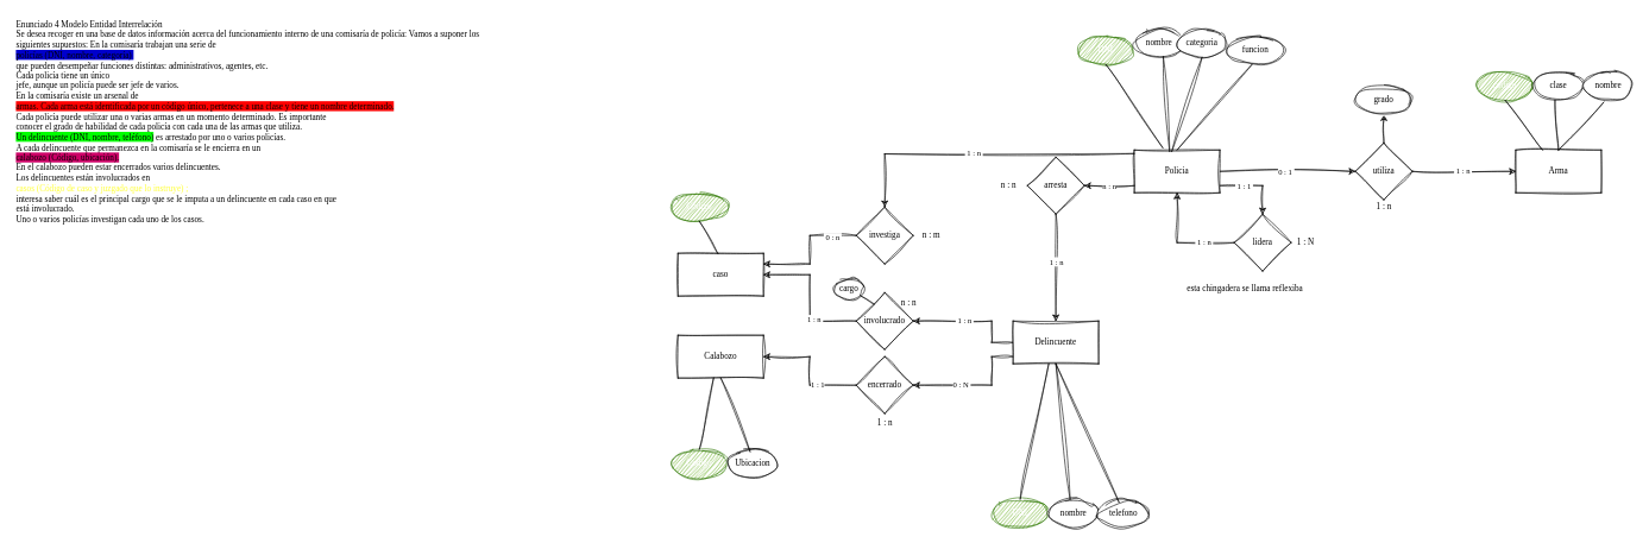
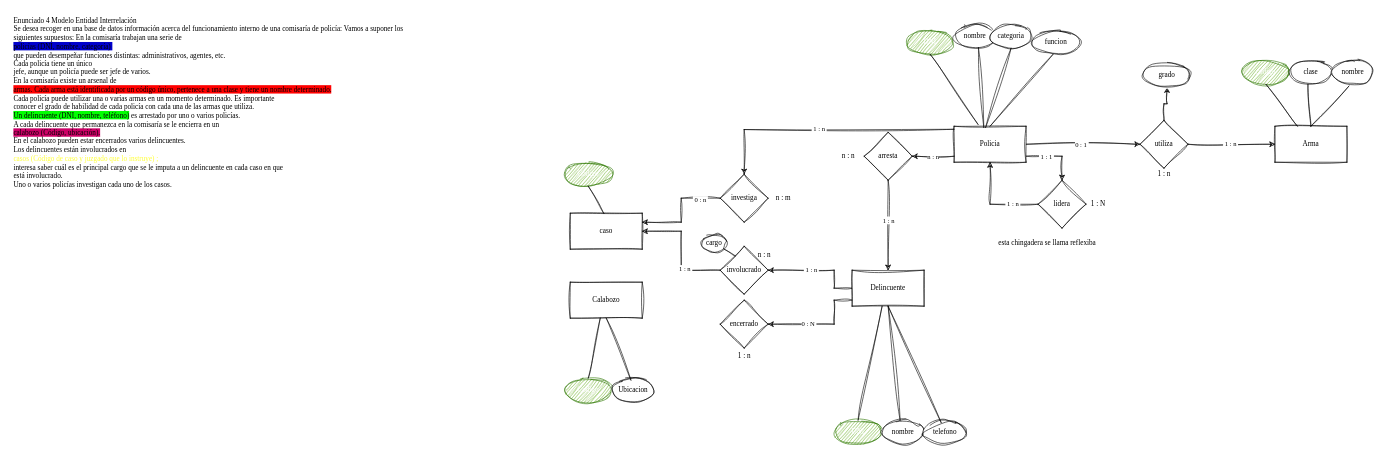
- <mxCell id="62" value="grado" style="ellipse;whiteSpace=wrap;html=1;sketch=1;hachureGap=4;jiggle=2;curveFitting=1;fontFamily=Architects Daughter;fontSource=https%3A%2F%2Ffonts.googleapis.com%2Fcss%3Ffamily%3DArchitects%2BDaughter;" vertex="1" parent="1"><mxGeometry x="1900" y="120" width="80" height="40" as="geometry" /></mxCell>
+ <mxCell id="62" value="grado" style="ellipse;whiteSpace=wrap;html=1;sketch=1;hachureGap=4;jiggle=2;curveFitting=1;fontFamily=Architects Daughter;fontSource=https%3A%2F%2Ffonts.googleapis.com%2Fcss%3Ffamily%3DArchitects%2BDaughter;" vertex="1" parent="1"><mxGeometry x="1905" y="105" width="80" height="40" as="geometry" /></mxCell>
- <mxCell id="46" style="edgeStyle=orthogonalEdgeStyle;rounded=0;sketch=1;hachureGap=4;jiggle=2;curveFitting=1;orthogonalLoop=1;jettySize=auto;html=1;entryX=1;entryY=0.5;entryDx=0;entryDy=0;fontFamily=Architects Daughter;fontSource=https%3A%2F%2Ffonts.googleapis.com%2Fcss%3Ffamily%3DArchitects%2BDaughter;" edge="1" parent="1" source="48" target="41"><mxGeometry relative="1" as="geometry" /></mxCell>
- <mxCell id="47" value="1 : 1" style="edgeLabel;html=1;align=center;verticalAlign=middle;resizable=0;points=[];sketch=1;hachureGap=4;jiggle=2;curveFitting=1;fontFamily=Architects Daughter;fontSource=https%3A%2F%2Ffonts.googleapis.com%2Fcss%3Ffamily%3DArchitects%2BDaughter;" vertex="1" connectable="0" parent="46"><mxGeometry x="-0.353" y="-1" relative="1" as="geometry"><mxPoint as="offset" /></mxGeometry></mxCell>
